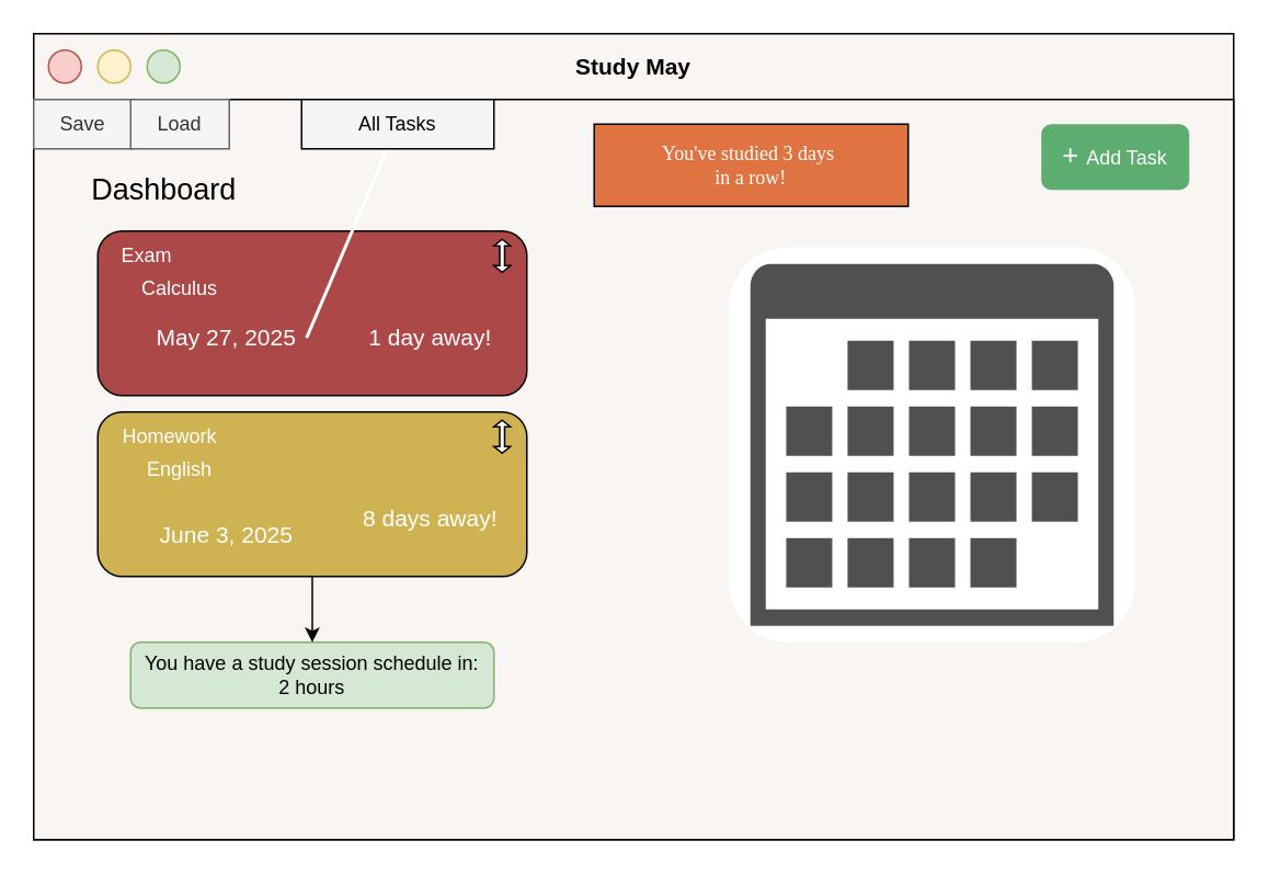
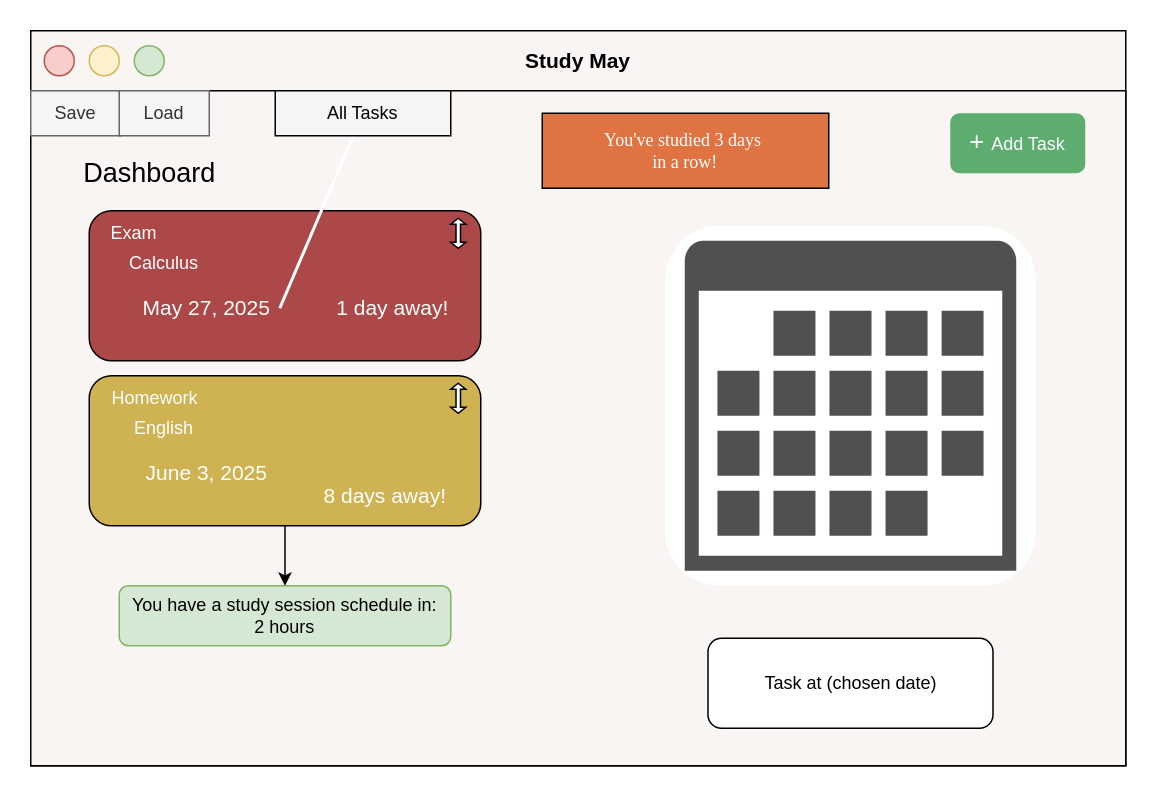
- <mxCell id="27" value="&lt;font style=&quot;color: rgb(254, 255, 255); font-size: 14px;&quot;&gt;8 days away!&lt;/font&gt;" style="text;html=1;align=center;verticalAlign=middle;whiteSpace=wrap;rounded=0;" parent="22" vertex="1"><mxGeometry x="154" y="50" width="97" height="30" as="geometry" /></mxCell>
+ <mxCell id="27" value="&lt;font style=&quot;color: rgb(254, 255, 255); font-size: 14px;&quot;&gt;8 days away!&lt;/font&gt;" style="text;html=1;align=center;verticalAlign=middle;whiteSpace=wrap;rounded=0;" parent="22" vertex="1"><mxGeometry x="149" y="65" width="97" height="30" as="geometry" /></mxCell>
- <mxCell id="26" value="&lt;font color=&quot;#feffff&quot;&gt;&lt;span style=&quot;font-size: 14px;&quot;&gt;June 3, 2025&lt;/span&gt;&lt;/font&gt;" style="text;html=1;align=center;verticalAlign=middle;whiteSpace=wrap;rounded=0;" parent="22" vertex="1"><mxGeometry x="30" y="60" width="97" height="30" as="geometry" /></mxCell>
+ <mxCell id="26" value="&lt;font color=&quot;#feffff&quot;&gt;&lt;span style=&quot;font-size: 14px;&quot;&gt;June 3, 2025&lt;/span&gt;&lt;/font&gt;" style="text;html=1;align=center;verticalAlign=middle;whiteSpace=wrap;rounded=0;" parent="22" vertex="1"><mxGeometry x="30" y="50" width="97" height="30" as="geometry" /></mxCell>
+ <mxCell id="33" value="Task at (chosen date)" style="rounded=1;whiteSpace=wrap;html=1;" vertex="1" parent="2"><mxGeometry x="451.5" y="405" width="190" height="60" as="geometry" /></mxCell>
